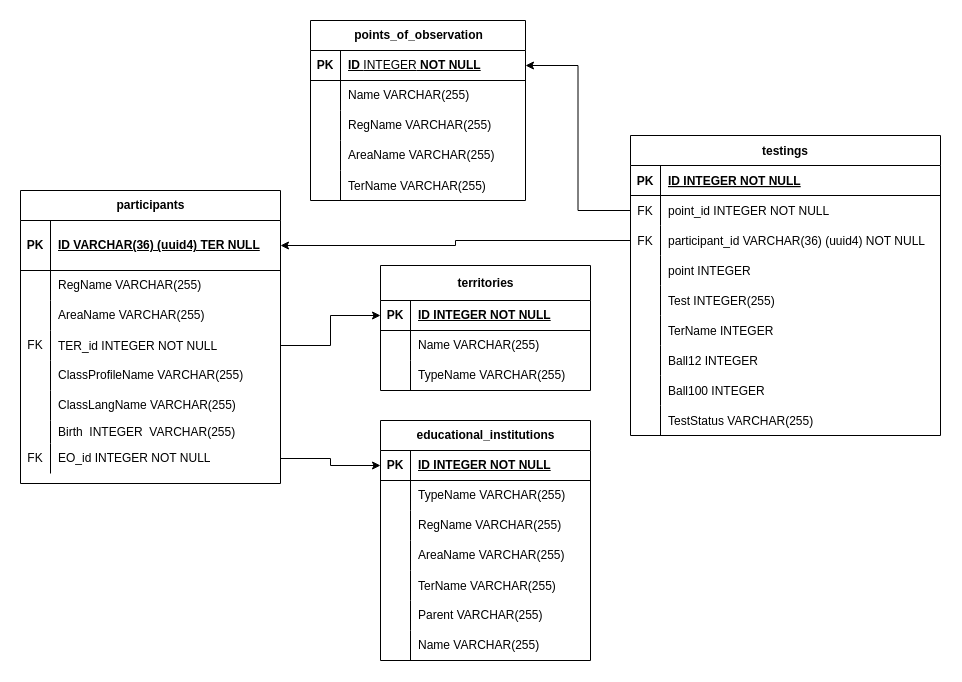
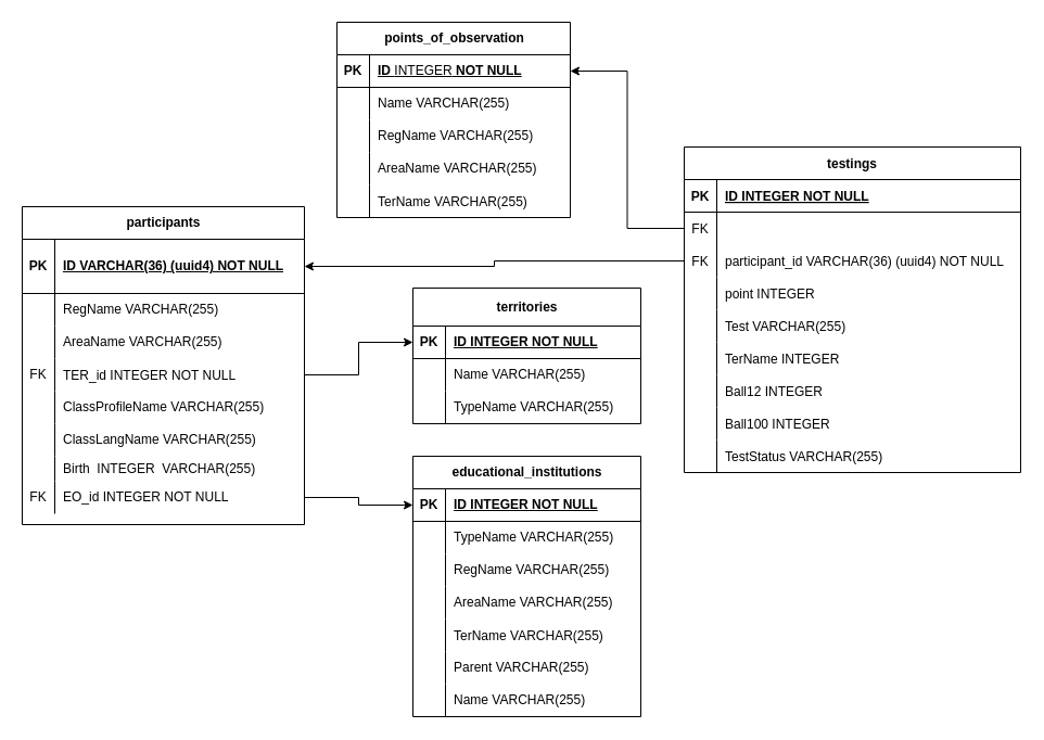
- <mxCell id="8" value="point_id INTEGER NOT NULL" style="shape=partialRectangle;overflow=hidden;connectable=0;fillColor=none;top=0;left=0;bottom=0;right=0;align=left;spacingLeft=6;" parent="6" vertex="1"><mxGeometry x="30" width="280" height="30" as="geometry"><mxRectangle width="280" height="30" as="alternateBounds" /></mxGeometry></mxCell>
- <mxCell id="71" value="ID&amp;nbsp;VARCHAR(36) (uuid4) TER NULL" style="shape=partialRectangle;connectable=0;fillColor=none;top=0;left=0;bottom=0;right=0;align=left;spacingLeft=6;fontStyle=5;overflow=hidden;whiteSpace=wrap;html=1;" parent="69" vertex="1"><mxGeometry x="30" width="230" height="50" as="geometry"><mxRectangle width="230" height="50" as="alternateBounds" /></mxGeometry></mxCell>
+ <mxCell id="71" value="ID&amp;nbsp;VARCHAR(36) (uuid4) NOT NULL" style="shape=partialRectangle;connectable=0;fillColor=none;top=0;left=0;bottom=0;right=0;align=left;spacingLeft=6;fontStyle=5;overflow=hidden;whiteSpace=wrap;html=1;" parent="69" vertex="1"><mxGeometry x="30" width="230" height="50" as="geometry"><mxRectangle width="230" height="50" as="alternateBounds" /></mxGeometry></mxCell>
- <mxCell id="17" value="Test INTEGER(255)" style="shape=partialRectangle;overflow=hidden;connectable=0;fillColor=none;top=0;left=0;bottom=0;right=0;align=left;spacingLeft=6;" parent="15" vertex="1"><mxGeometry x="30" width="280" height="30" as="geometry"><mxRectangle width="280" height="30" as="alternateBounds" /></mxGeometry></mxCell>
+ <mxCell id="17" value="Test VARCHAR(255)" style="shape=partialRectangle;overflow=hidden;connectable=0;fillColor=none;top=0;left=0;bottom=0;right=0;align=left;spacingLeft=6;" parent="15" vertex="1"><mxGeometry x="30" width="280" height="30" as="geometry"><mxRectangle width="280" height="30" as="alternateBounds" /></mxGeometry></mxCell>
